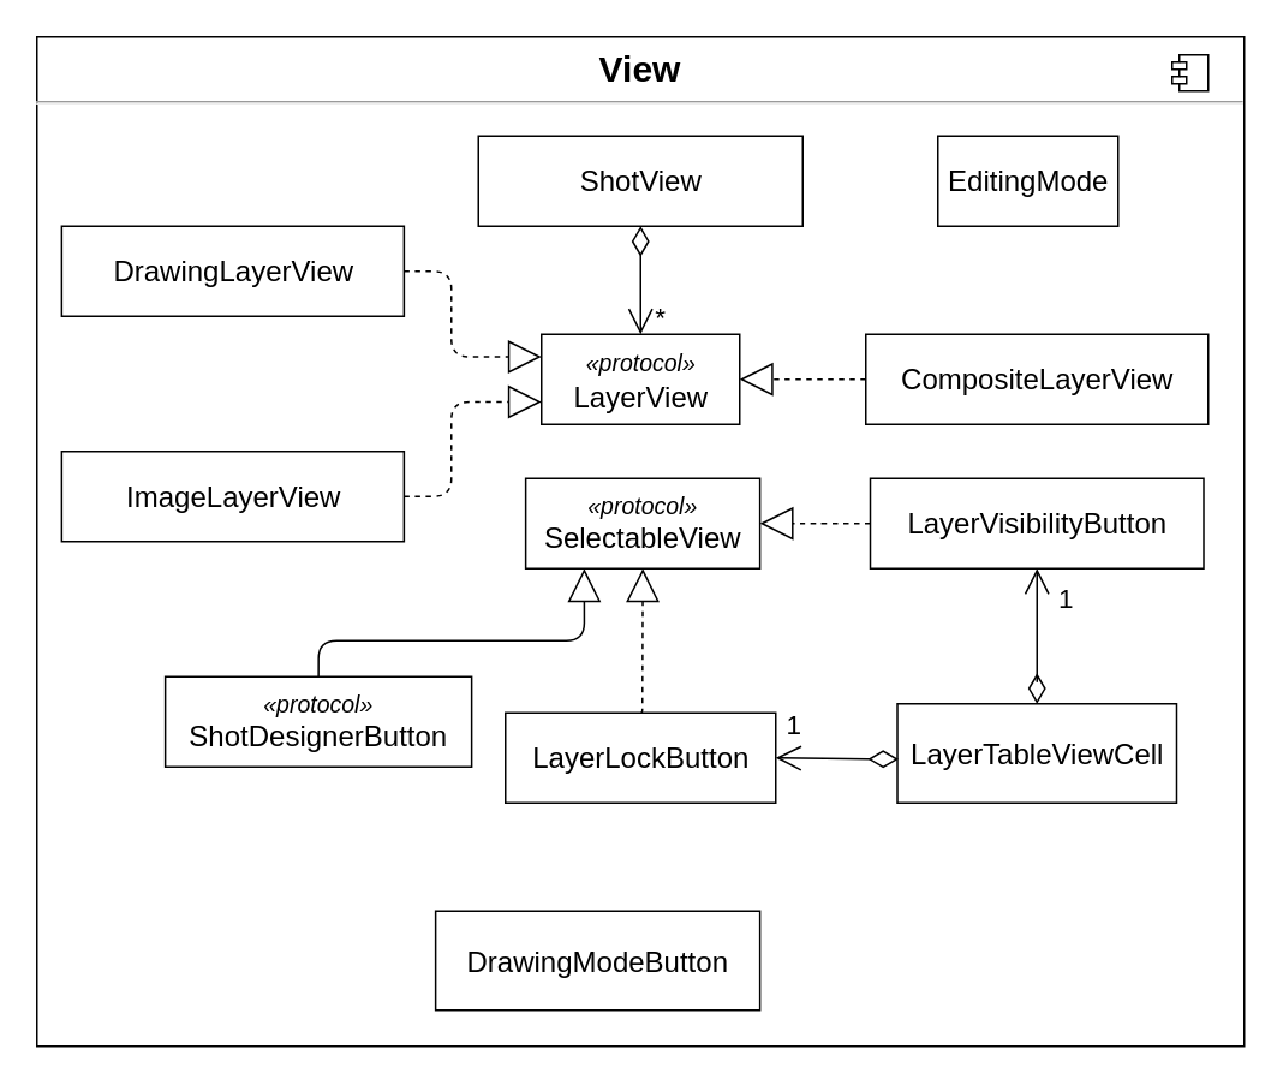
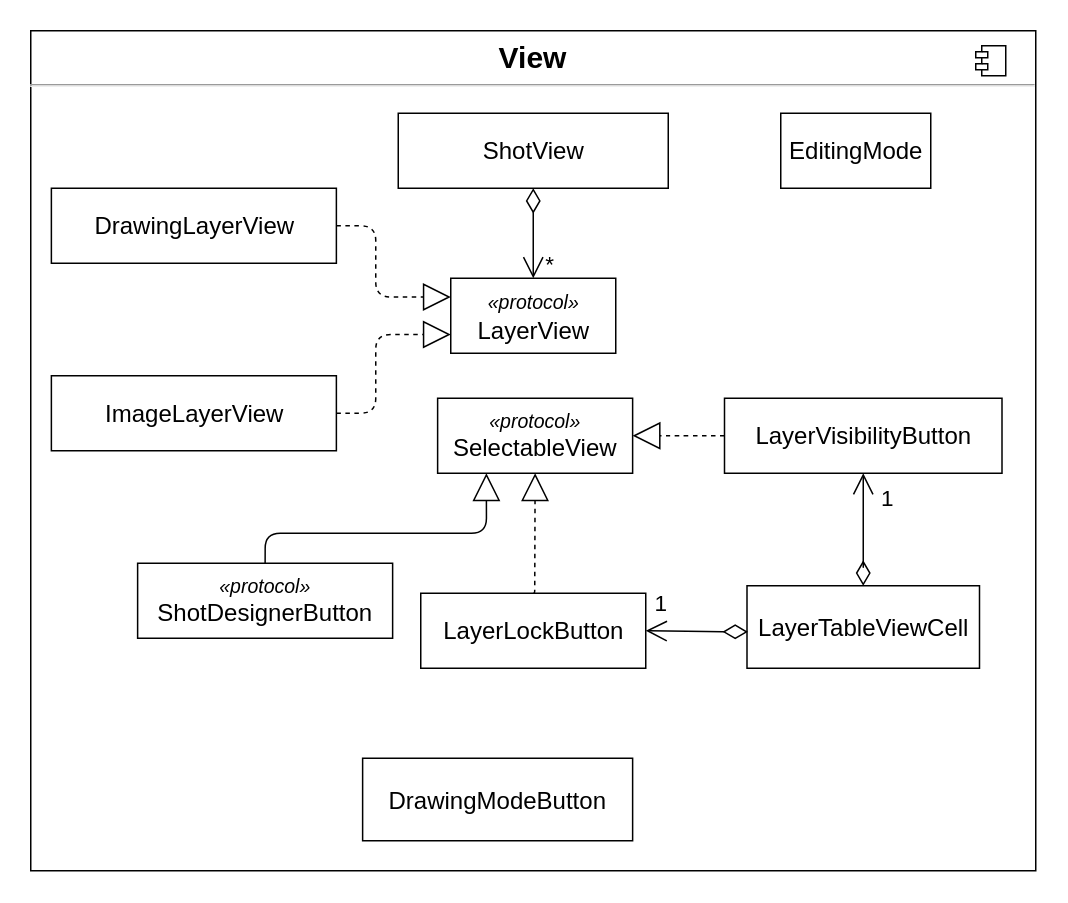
- <mxCell id="15" value="" style="endArrow=block;endSize=16;endFill=0;html=1;strokeColor=#000000;strokeWidth=1;exitX=0;exitY=0.5;exitDx=0;exitDy=0;entryX=1;entryY=0.5;entryDx=0;entryDy=0;edgeStyle=orthogonalEdgeStyle;dashed=1;" parent="1" source="11" target="9" edge="1"><mxGeometry width="160" relative="1" as="geometry"><mxPoint x="397.5" y="265" as="sourcePoint" /><mxPoint x="205" y="340" as="targetPoint" /><Array as="points"><mxPoint x="430" y="210" /><mxPoint x="430" y="210" /></Array></mxGeometry></mxCell>
- <mxCell id="11" value="&lt;span style=&quot;font-size: 16px&quot;&gt;CompositeLayerView&lt;/span&gt;" style="html=1;" parent="1" vertex="1"><mxGeometry x="480" y="185" width="190" height="50" as="geometry" /></mxCell>
